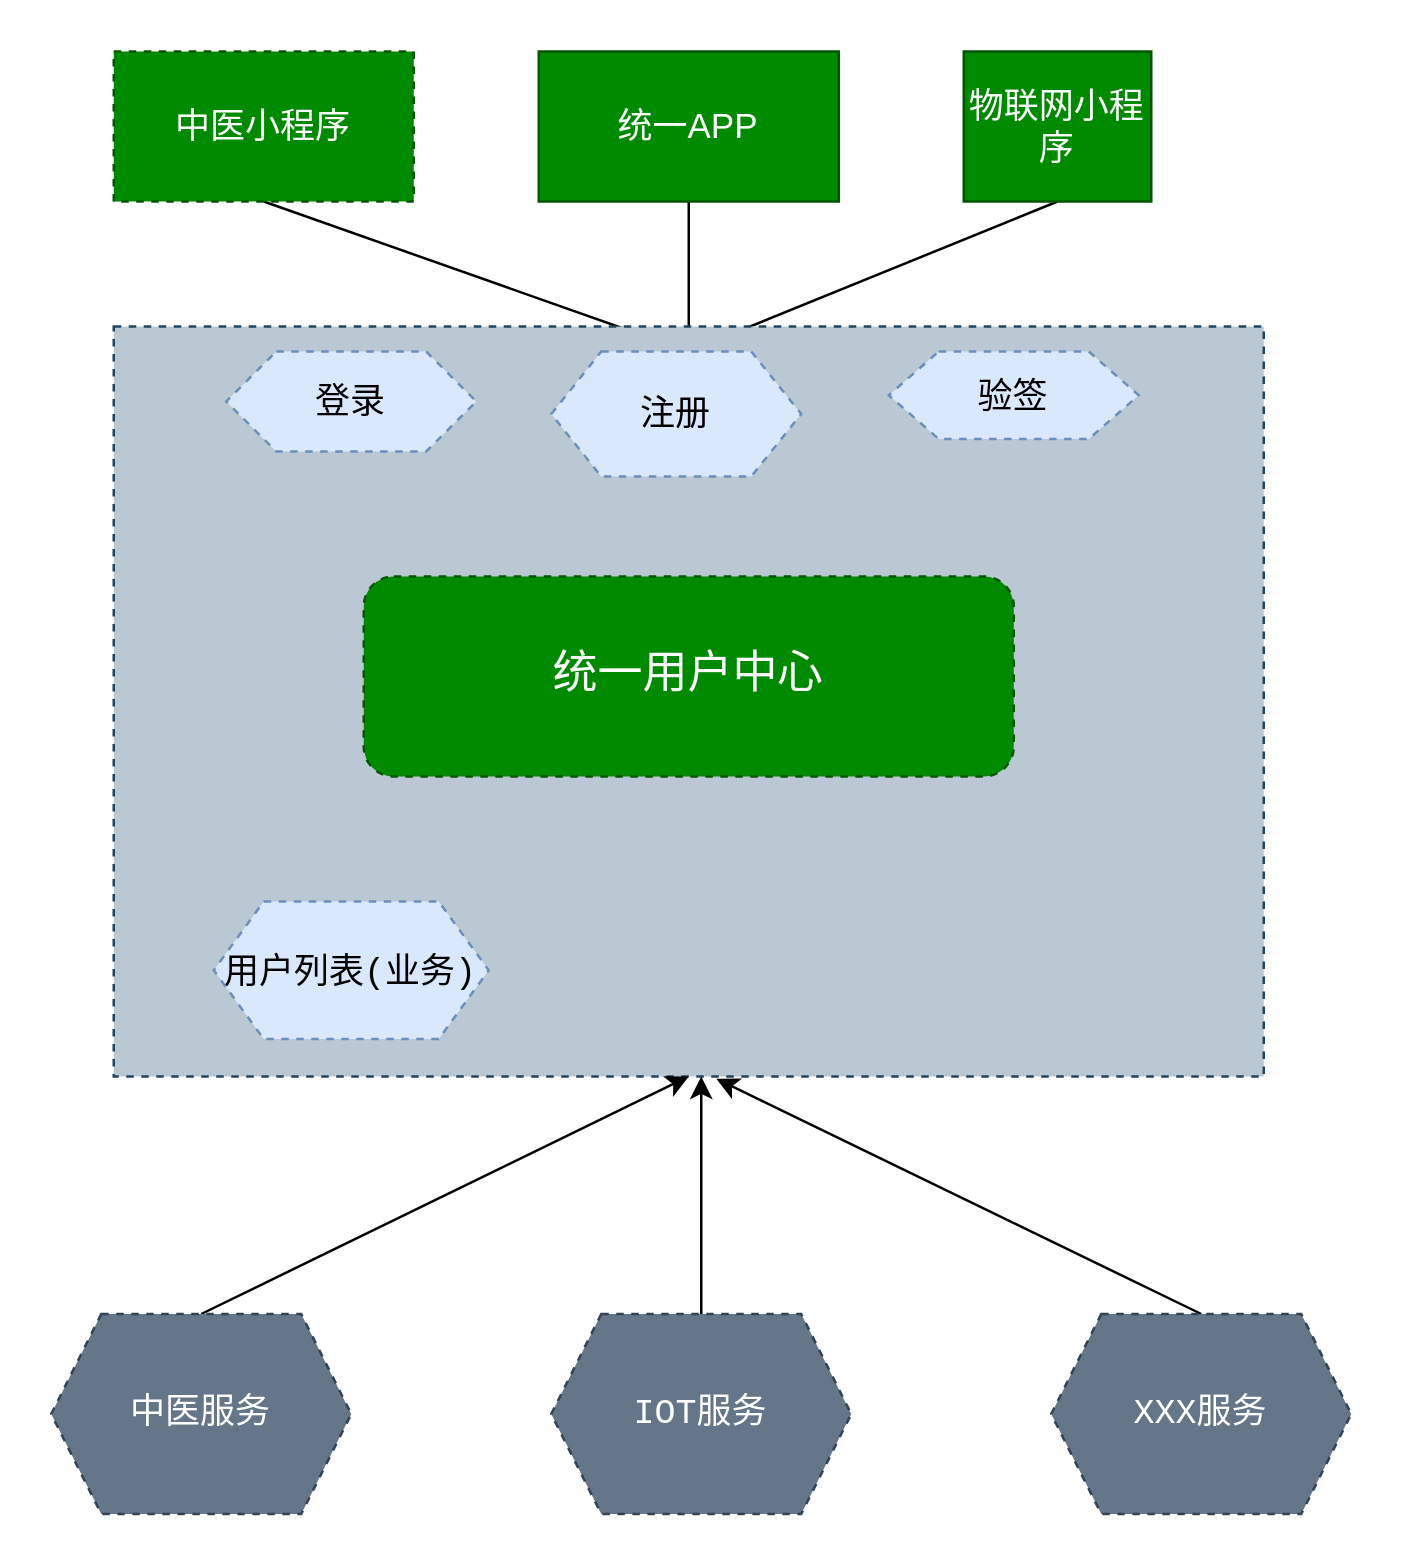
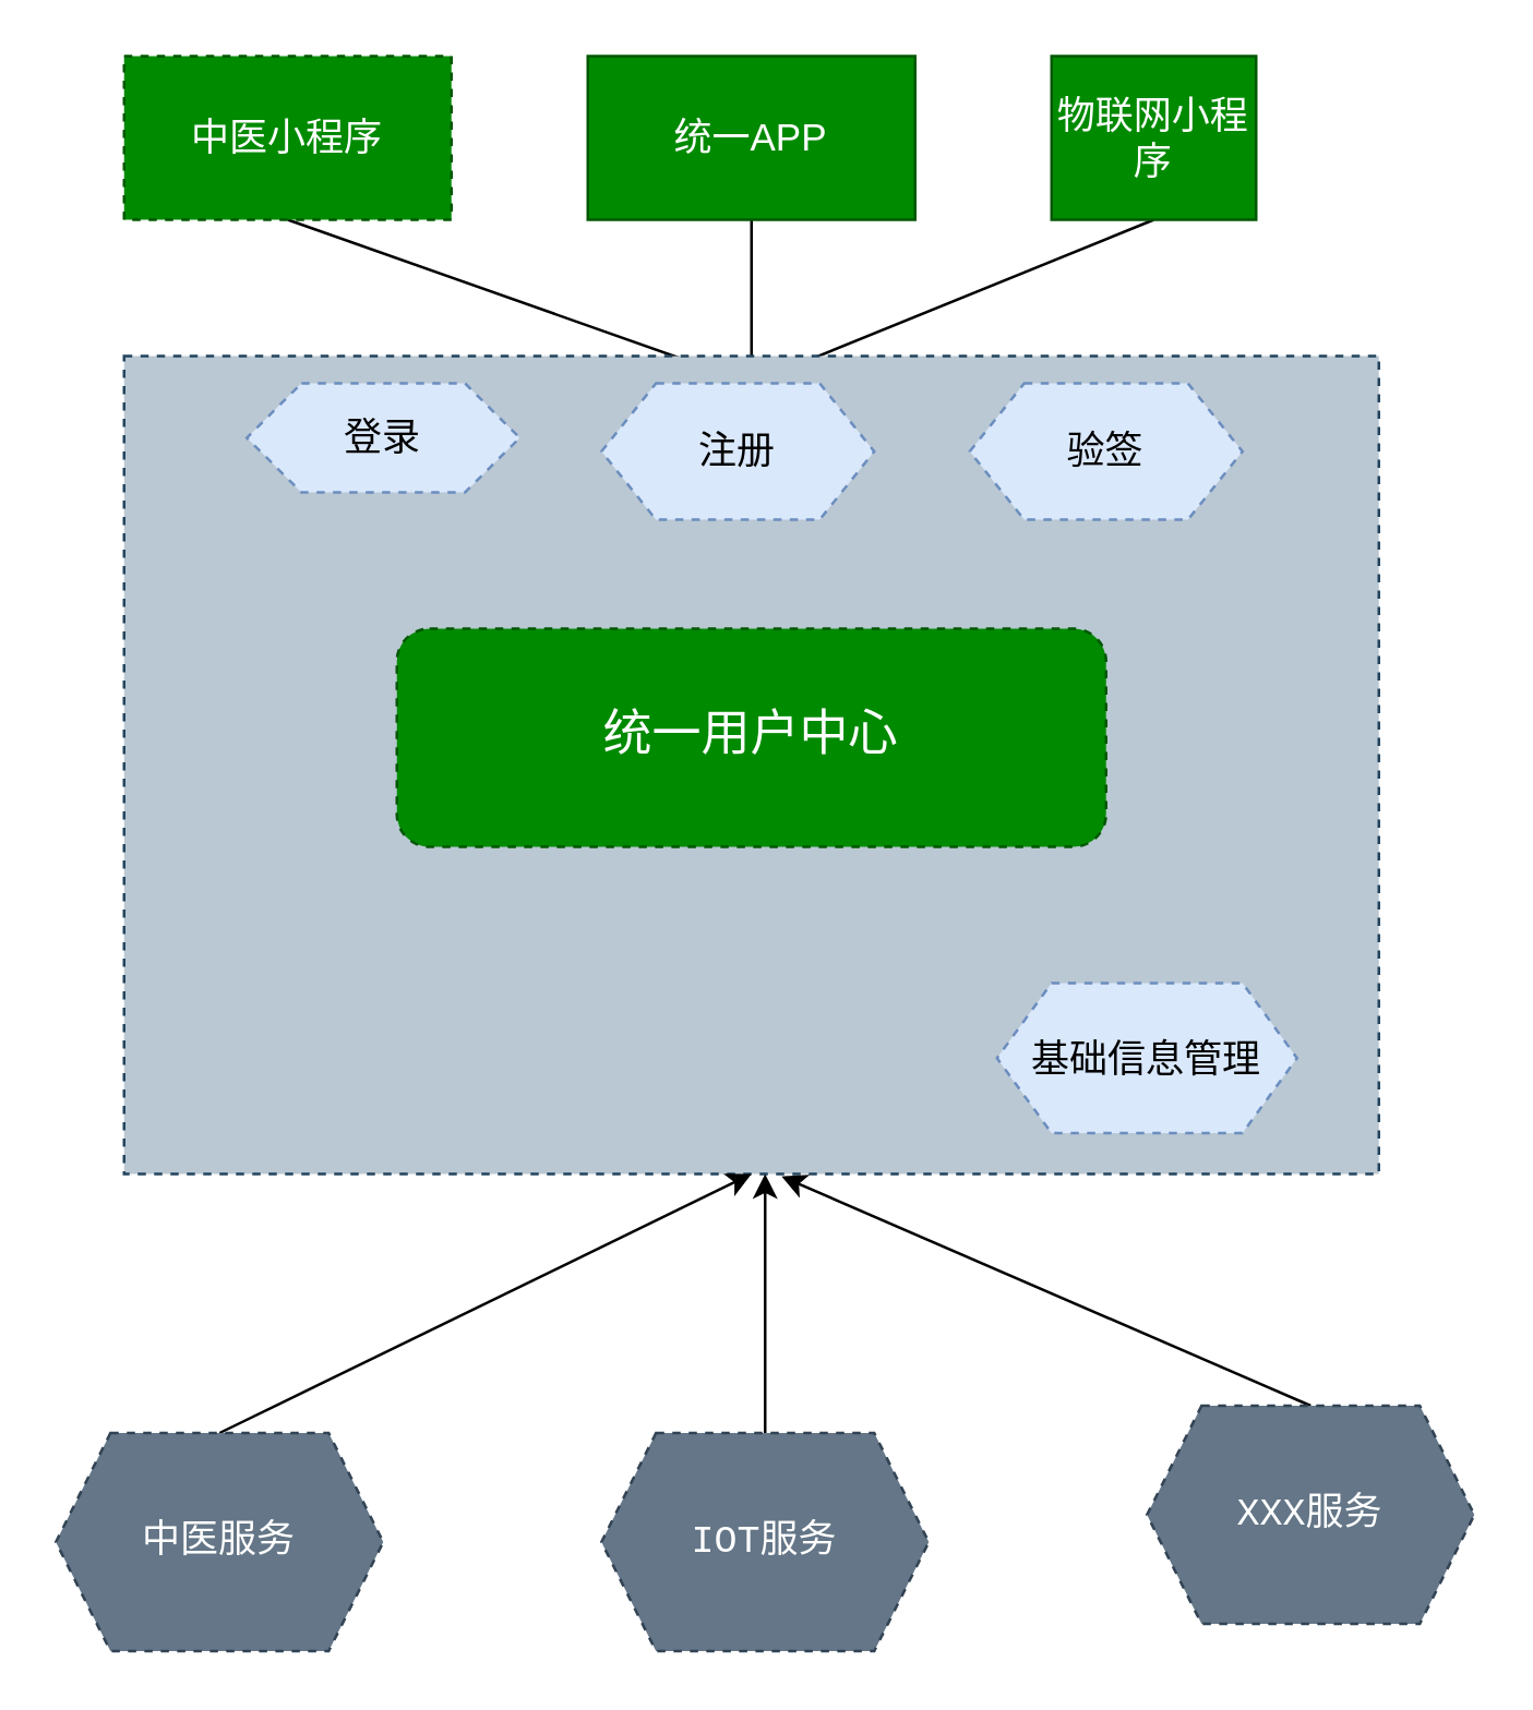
- <mxCell id="13" value="&lt;span style=&quot;font-size: 14px&quot;&gt;验签&lt;/span&gt;" style="shape=hexagon;perimeter=hexagonPerimeter2;whiteSpace=wrap;html=1;fixedSize=1;dashed=1;fontFamily=Courier New;fontSize=18;strokeColor=#6c8ebf;fillColor=#dae8fc;" vertex="1" parent="1"><mxGeometry x="355" y="140" width="100" height="35" as="geometry" /></mxCell>
+ <mxCell id="13" value="&lt;span style=&quot;font-size: 14px&quot;&gt;验签&lt;/span&gt;" style="shape=hexagon;perimeter=hexagonPerimeter2;whiteSpace=wrap;html=1;fixedSize=1;dashed=1;fontFamily=Courier New;fontSize=18;strokeColor=#6c8ebf;fillColor=#dae8fc;" vertex="1" parent="1"><mxGeometry x="355" y="140" width="100" height="50" as="geometry" /></mxCell>
- <mxCell id="12" value="&lt;span style=&quot;font-size: 14px&quot;&gt;用户列表(业务)&lt;/span&gt;" style="shape=hexagon;perimeter=hexagonPerimeter2;whiteSpace=wrap;html=1;fixedSize=1;dashed=1;fontFamily=Courier New;fontSize=18;strokeColor=#6c8ebf;fillColor=#dae8fc;" vertex="1" parent="1"><mxGeometry x="85" y="360" width="110" height="55" as="geometry" /></mxCell>
+ <mxCell id="14" value="&lt;span style=&quot;font-size: 14px&quot;&gt;基础信息管理&lt;/span&gt;" style="shape=hexagon;perimeter=hexagonPerimeter2;whiteSpace=wrap;html=1;fixedSize=1;dashed=1;fontFamily=Courier New;fontSize=18;strokeColor=#6c8ebf;fillColor=#dae8fc;" vertex="1" parent="1"><mxGeometry x="365" y="360" width="110" height="55" as="geometry" /></mxCell>
- <mxCell id="20" value="XXX服务" style="shape=hexagon;perimeter=hexagonPerimeter2;whiteSpace=wrap;html=1;fixedSize=1;dashed=1;fontFamily=Courier New;fontSize=14;strokeColor=#314354;fillColor=#647687;fontColor=#ffffff;" vertex="1" parent="1"><mxGeometry x="420" y="525" width="120" height="80" as="geometry" /></mxCell>
+ <mxCell id="20" value="XXX服务" style="shape=hexagon;perimeter=hexagonPerimeter2;whiteSpace=wrap;html=1;fixedSize=1;dashed=1;fontFamily=Courier New;fontSize=14;strokeColor=#314354;fillColor=#647687;fontColor=#ffffff;" vertex="1" parent="1"><mxGeometry x="420" y="515" width="120" height="80" as="geometry" /></mxCell>
